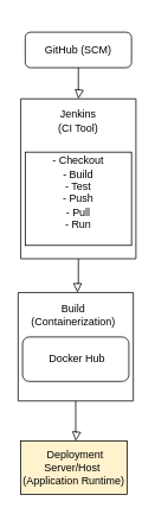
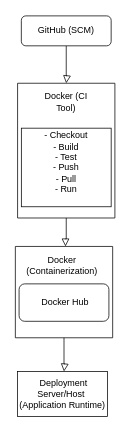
- <mxCell id="3" value="GitHub (SCM)" style="rounded=1;whiteSpace=wrap;html=1;fontSize=12;glass=0;strokeWidth=1;shadow=0;" parent="1" vertex="1"><mxGeometry x="28" y="35" width="120" height="40" as="geometry" /></mxCell>
+ <mxCell id="3" value="GitHub (SCM)" style="rounded=1;whiteSpace=wrap;html=1;fontSize=12;glass=0;strokeWidth=1;shadow=0;" parent="1" vertex="1"><mxGeometry x="28" y="20" width="120" height="40" as="geometry" /></mxCell>
- <mxCell id="6" value="Jenkins (CI Tool)" style="text;html=1;align=center;verticalAlign=middle;whiteSpace=wrap;rounded=0;" vertex="1" parent="4"><mxGeometry x="35" y="10" width="60" height="30" as="geometry" /></mxCell>
+ <mxCell id="6" value="Docker (CI Tool)" style="text;html=1;align=center;verticalAlign=middle;whiteSpace=wrap;rounded=0;" vertex="1" parent="4"><mxGeometry x="35" y="10" width="60" height="30" as="geometry" /></mxCell>
- <mxCell id="9" value="Build (Containerization)" style="text;html=1;align=center;verticalAlign=middle;whiteSpace=wrap;rounded=0;" vertex="1" parent="7"><mxGeometry x="30" y="10" width="65" height="30" as="geometry" /></mxCell>
+ <mxCell id="9" value="Docker (Containerization)" style="text;html=1;align=center;verticalAlign=middle;whiteSpace=wrap;rounded=0;" vertex="1" parent="7"><mxGeometry x="30" y="10" width="65" height="30" as="geometry" /></mxCell>
- <mxCell id="10" value="&amp;nbsp;Deployment Server/Host&amp;nbsp; (Application Runtime)" style="rounded=0;whiteSpace=wrap;html=1;fillColor=#fff2cc;" vertex="1" parent="1"><mxGeometry x="23" y="495" width="120" height="60" as="geometry" /></mxCell>
+ <mxCell id="10" value="&amp;nbsp;Deployment Server/Host&amp;nbsp; (Application Runtime)" style="rounded=0;whiteSpace=wrap;html=1;" vertex="1" parent="1"><mxGeometry x="23" y="495" width="120" height="60" as="geometry" /></mxCell>
